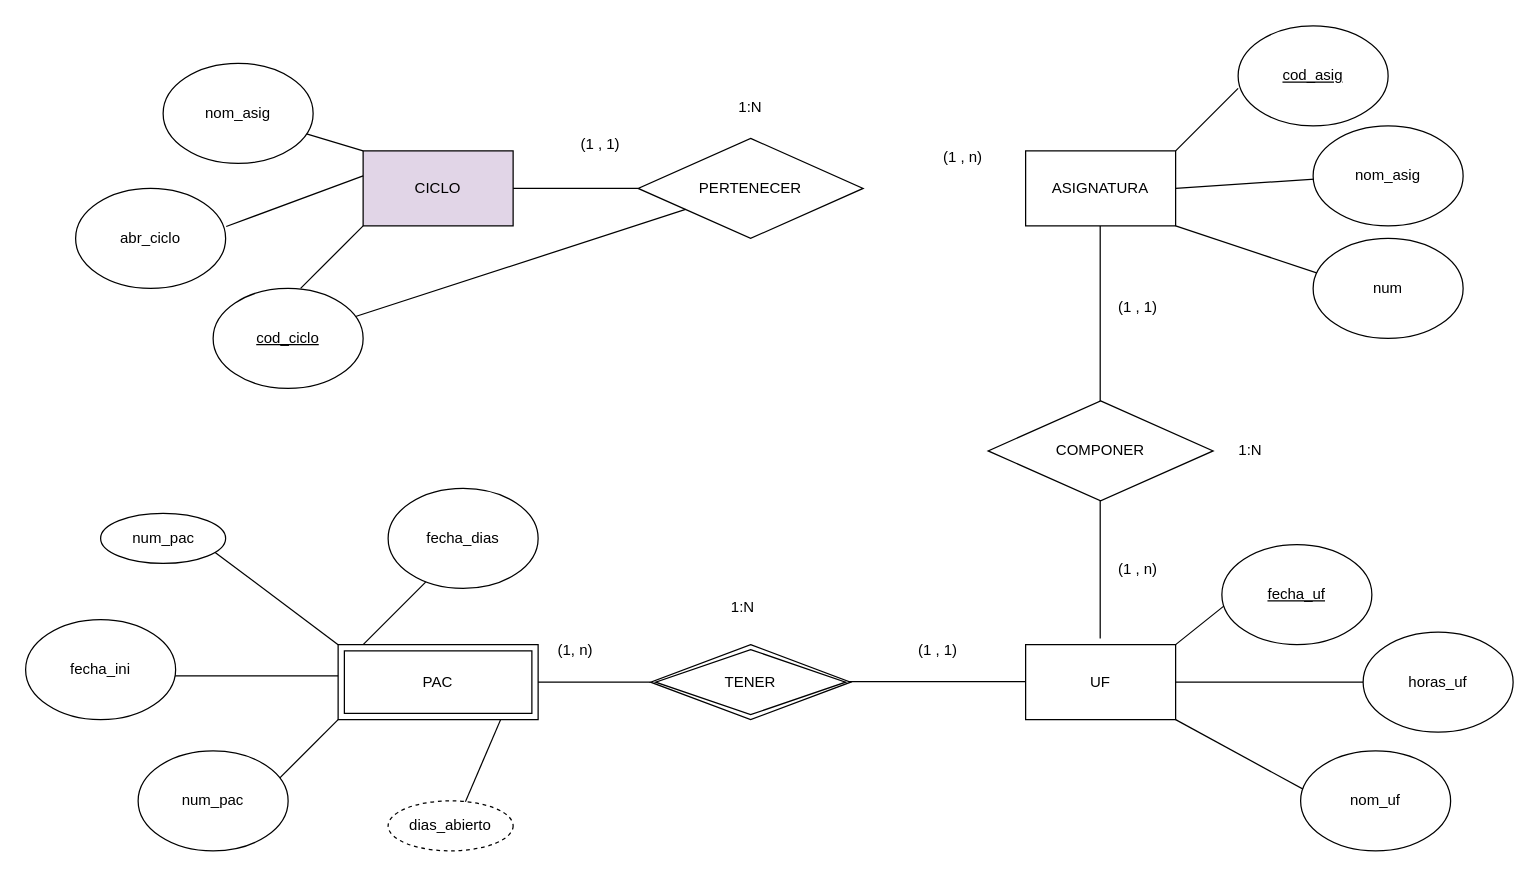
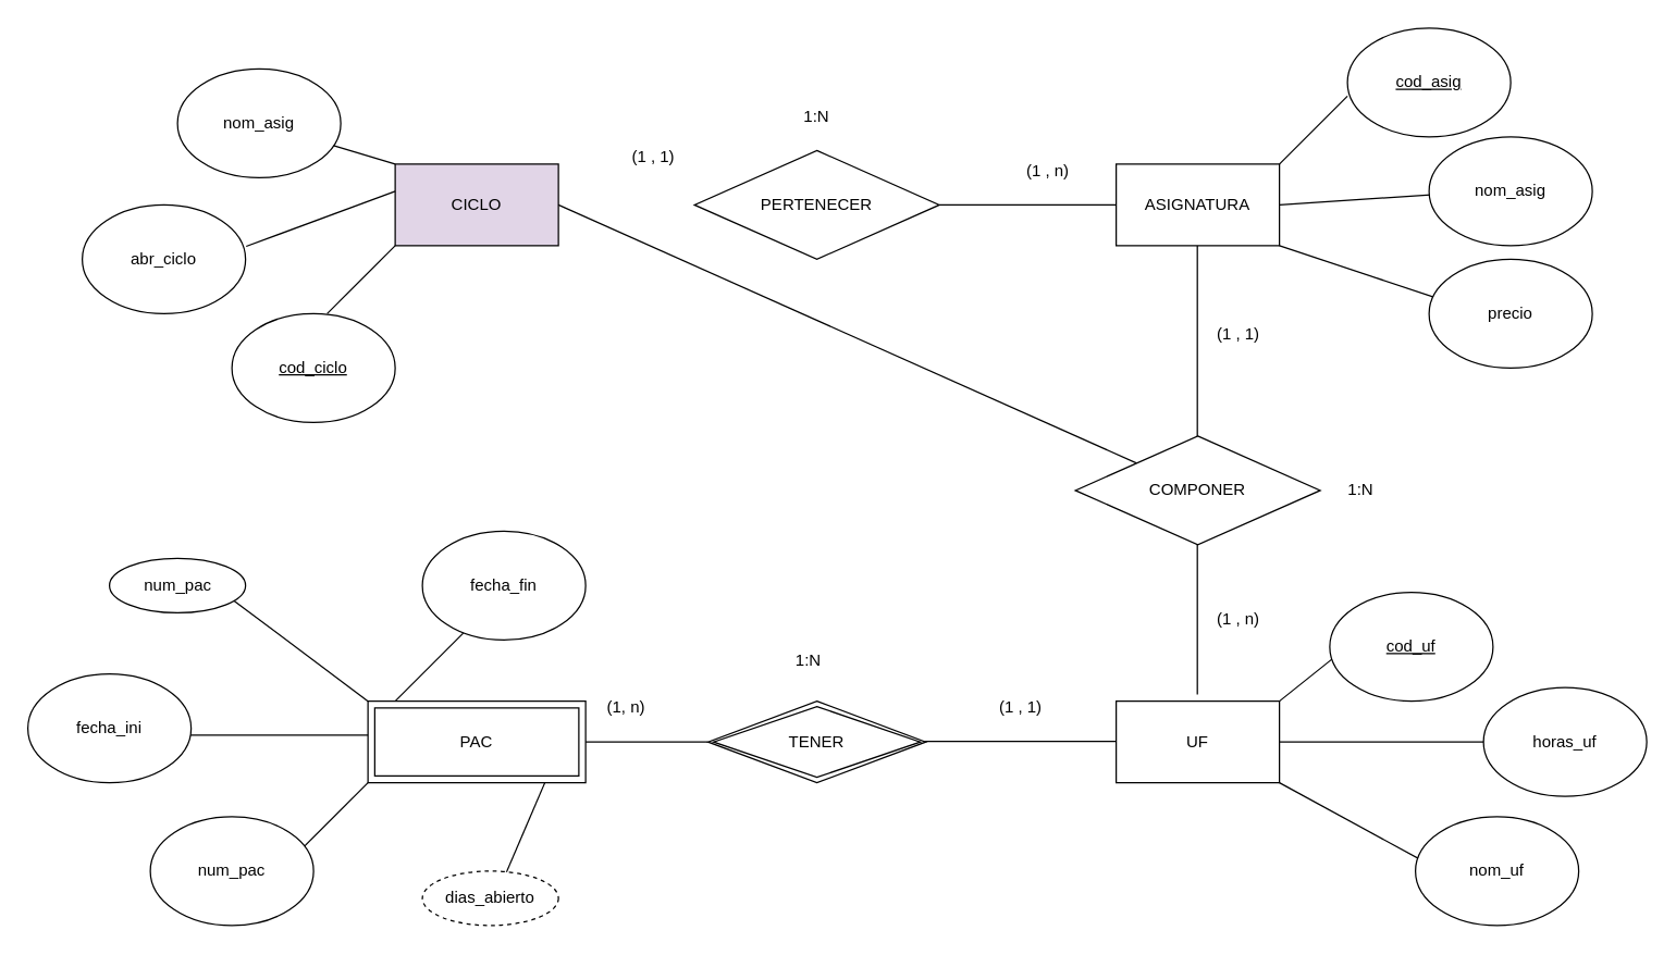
- <mxCell id="5" value="" style="endArrow=none;html=1;rounded=0;exitX=1;exitY=0.5;exitDx=0;exitDy=0;entryX=0;entryY=0.5;entryDx=0;entryDy=0;labelBackgroundColor=none;fontColor=default;" parent="1" source="2" target="4" edge="1"><mxGeometry width="50" height="50" relative="1" as="geometry"><mxPoint x="460" y="160" as="sourcePoint" /><mxPoint x="510" y="110" as="targetPoint" /></mxGeometry></mxCell>
+ <mxCell id="5" value="" style="endArrow=none;html=1;rounded=0;exitX=1;exitY=0.5;exitDx=0;exitDy=0;labelBackgroundColor=none;fontColor=default;" parent="1" source="2" target="10" edge="1"><mxGeometry width="50" height="50" relative="1" as="geometry"><mxPoint x="460" y="160" as="sourcePoint" /><mxPoint x="510" y="110" as="targetPoint" /></mxGeometry></mxCell>
- <mxCell id="6" value="" style="endArrow=none;html=1;rounded=0;labelBackgroundColor=none;fontColor=default;" parent="1" source="4" target="22" edge="1"><mxGeometry width="50" height="50" relative="1" as="geometry"><mxPoint x="730" y="200" as="sourcePoint" /><mxPoint x="800.711" y="150" as="targetPoint" /></mxGeometry></mxCell>
+ <mxCell id="6" value="" style="endArrow=none;html=1;rounded=0;entryX=0;entryY=0.5;entryDx=0;entryDy=0;labelBackgroundColor=none;fontColor=default;" parent="1" source="4" target="3" edge="1"><mxGeometry width="50" height="50" relative="1" as="geometry"><mxPoint x="730" y="200" as="sourcePoint" /><mxPoint x="800.711" y="150" as="targetPoint" /></mxGeometry></mxCell>
- <mxCell id="34" value="num" style="ellipse;whiteSpace=wrap;html=1;labelBackgroundColor=none;" parent="1" vertex="1"><mxGeometry x="1050" y="190" width="120" height="80" as="geometry" /></mxCell>
+ <mxCell id="34" value="precio" style="ellipse;whiteSpace=wrap;html=1;labelBackgroundColor=none;" parent="1" vertex="1"><mxGeometry x="1050" y="190" width="120" height="80" as="geometry" /></mxCell>
- <mxCell id="48" value="fecha_dias" style="ellipse;whiteSpace=wrap;html=1;labelBackgroundColor=none;" parent="1" vertex="1"><mxGeometry x="310" y="390" width="120" height="80" as="geometry" /></mxCell>
+ <mxCell id="48" value="fecha_fin" style="ellipse;whiteSpace=wrap;html=1;labelBackgroundColor=none;" parent="1" vertex="1"><mxGeometry x="310" y="390" width="120" height="80" as="geometry" /></mxCell>
- <mxCell id="36" value="&lt;u&gt;fecha_uf&lt;/u&gt;" style="ellipse;whiteSpace=wrap;html=1;labelBackgroundColor=none;" parent="1" vertex="1"><mxGeometry x="977" y="435" width="120" height="80" as="geometry" /></mxCell>
+ <mxCell id="36" value="&lt;u&gt;cod_uf&lt;/u&gt;" style="ellipse;whiteSpace=wrap;html=1;labelBackgroundColor=none;" parent="1" vertex="1"><mxGeometry x="977" y="435" width="120" height="80" as="geometry" /></mxCell>
